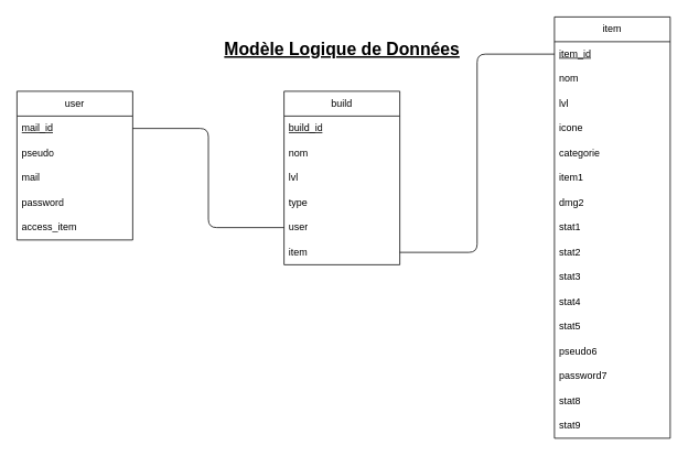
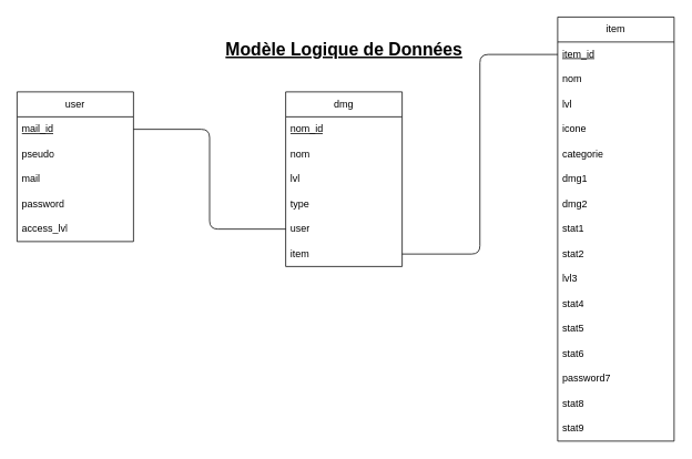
- <mxCell id="10" value="build" style="swimlane;fontStyle=0;childLayout=stackLayout;horizontal=1;startSize=30;horizontalStack=0;resizeParent=1;resizeParentMax=0;resizeLast=0;collapsible=1;marginBottom=0;whiteSpace=wrap;html=1;" vertex="1" parent="1"><mxGeometry x="343" y="110" width="140" height="210" as="geometry" /></mxCell>
+ <mxCell id="10" value="dmg" style="swimlane;fontStyle=0;childLayout=stackLayout;horizontal=1;startSize=30;horizontalStack=0;resizeParent=1;resizeParentMax=0;resizeLast=0;collapsible=1;marginBottom=0;whiteSpace=wrap;html=1;" vertex="1" parent="1"><mxGeometry x="343" y="110" width="140" height="210" as="geometry" /></mxCell>
- <mxCell id="11" value="&lt;u&gt;build_id&lt;/u&gt;" style="text;strokeColor=none;fillColor=none;align=left;verticalAlign=middle;spacingLeft=4;spacingRight=4;overflow=hidden;points=[[0,0.5],[1,0.5]];portConstraint=eastwest;rotatable=0;whiteSpace=wrap;html=1;" vertex="1" parent="10"><mxGeometry y="30" width="140" height="30" as="geometry" /></mxCell>
+ <mxCell id="11" value="&lt;u&gt;nom_id&lt;/u&gt;" style="text;strokeColor=none;fillColor=none;align=left;verticalAlign=middle;spacingLeft=4;spacingRight=4;overflow=hidden;points=[[0,0.5],[1,0.5]];portConstraint=eastwest;rotatable=0;whiteSpace=wrap;html=1;" vertex="1" parent="10"><mxGeometry y="30" width="140" height="30" as="geometry" /></mxCell>
- <mxCell id="23" value="item1" style="text;strokeColor=none;fillColor=none;align=left;verticalAlign=middle;spacingLeft=4;spacingRight=4;overflow=hidden;points=[[0,0.5],[1,0.5]];portConstraint=eastwest;rotatable=0;whiteSpace=wrap;html=1;" vertex="1" parent="17"><mxGeometry y="180" width="140" height="30" as="geometry" /></mxCell>
+ <mxCell id="23" value="dmg1" style="text;strokeColor=none;fillColor=none;align=left;verticalAlign=middle;spacingLeft=4;spacingRight=4;overflow=hidden;points=[[0,0.5],[1,0.5]];portConstraint=eastwest;rotatable=0;whiteSpace=wrap;html=1;" vertex="1" parent="17"><mxGeometry y="180" width="140" height="30" as="geometry" /></mxCell>
- <mxCell id="9" value="access_item" style="text;strokeColor=none;fillColor=none;align=left;verticalAlign=middle;spacingLeft=4;spacingRight=4;overflow=hidden;points=[[0,0.5],[1,0.5]];portConstraint=eastwest;rotatable=0;whiteSpace=wrap;html=1;" vertex="1" parent="4"><mxGeometry y="150" width="140" height="30" as="geometry" /></mxCell>
+ <mxCell id="9" value="access_lvl" style="text;strokeColor=none;fillColor=none;align=left;verticalAlign=middle;spacingLeft=4;spacingRight=4;overflow=hidden;points=[[0,0.5],[1,0.5]];portConstraint=eastwest;rotatable=0;whiteSpace=wrap;html=1;" vertex="1" parent="4"><mxGeometry y="150" width="140" height="30" as="geometry" /></mxCell>
- <mxCell id="27" value="stat3" style="text;strokeColor=none;fillColor=none;align=left;verticalAlign=middle;spacingLeft=4;spacingRight=4;overflow=hidden;points=[[0,0.5],[1,0.5]];portConstraint=eastwest;rotatable=0;whiteSpace=wrap;html=1;" vertex="1" parent="17"><mxGeometry y="300" width="140" height="30" as="geometry" /></mxCell>
+ <mxCell id="27" value="lvl3" style="text;strokeColor=none;fillColor=none;align=left;verticalAlign=middle;spacingLeft=4;spacingRight=4;overflow=hidden;points=[[0,0.5],[1,0.5]];portConstraint=eastwest;rotatable=0;whiteSpace=wrap;html=1;" vertex="1" parent="17"><mxGeometry y="300" width="140" height="30" as="geometry" /></mxCell>
- <mxCell id="30" value="pseudo6" style="text;strokeColor=none;fillColor=none;align=left;verticalAlign=middle;spacingLeft=4;spacingRight=4;overflow=hidden;points=[[0,0.5],[1,0.5]];portConstraint=eastwest;rotatable=0;whiteSpace=wrap;html=1;" vertex="1" parent="17"><mxGeometry y="390" width="140" height="30" as="geometry" /></mxCell>
+ <mxCell id="30" value="stat6" style="text;strokeColor=none;fillColor=none;align=left;verticalAlign=middle;spacingLeft=4;spacingRight=4;overflow=hidden;points=[[0,0.5],[1,0.5]];portConstraint=eastwest;rotatable=0;whiteSpace=wrap;html=1;" vertex="1" parent="17"><mxGeometry y="390" width="140" height="30" as="geometry" /></mxCell>
